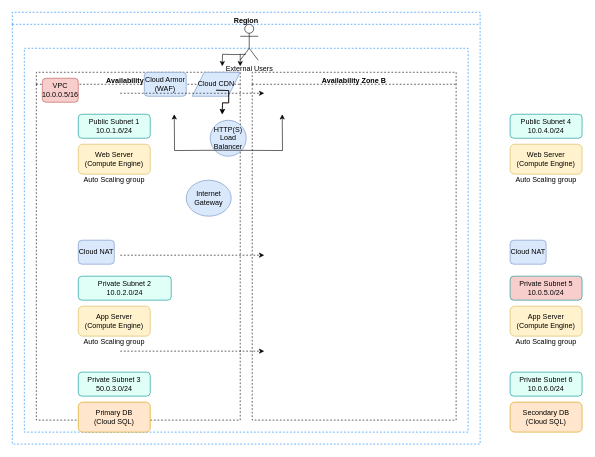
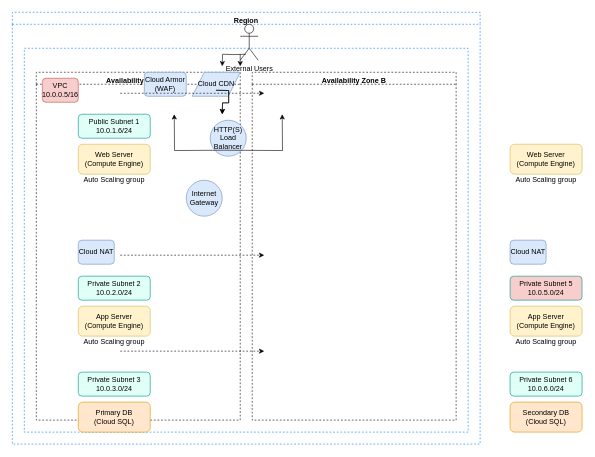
- <mxCell id="20" value="Public Subnet 4&lt;br&gt;10.0.4.0/24" style="rounded=1;whiteSpace=wrap;html=1;fillColor=#e0fff7;strokeColor=#008f8f;" vertex="1" parent="5"><mxGeometry x="430" y="70" width="120" height="40" as="geometry" /></mxCell>
- <mxCell id="13" value="Internet Gateway" style="ellipse;whiteSpace=wrap;html=1;aspect=fixed;fillColor=#dae8fc;strokeColor=#6c8ebf;" vertex="1" parent="4"><mxGeometry x="250" y="180" width="75" height="60" as="geometry" /></mxCell>
+ <mxCell id="13" value="Internet Gateway" style="ellipse;whiteSpace=wrap;html=1;aspect=fixed;fillColor=#dae8fc;strokeColor=#6c8ebf;" vertex="1" parent="4"><mxGeometry x="250" y="180" width="60" height="60" as="geometry" /></mxCell>
- <mxCell id="16" value="Private Subnet 2&lt;br&gt;10.0.2.0/24" style="rounded=1;whiteSpace=wrap;html=1;fillColor=#e0fff7;strokeColor=#008f8f;" vertex="1" parent="4"><mxGeometry x="70" y="340" width="155" height="40" as="geometry" /></mxCell>
+ <mxCell id="16" value="Private Subnet 2&lt;br&gt;10.0.2.0/24" style="rounded=1;whiteSpace=wrap;html=1;fillColor=#e0fff7;strokeColor=#008f8f;" vertex="1" parent="4"><mxGeometry x="70" y="340" width="120" height="40" as="geometry" /></mxCell>
- <mxCell id="18" value="Private Subnet 3&lt;br&gt;50.0.3.0/24" style="rounded=1;whiteSpace=wrap;html=1;fillColor=#e0fff7;strokeColor=#008f8f;" vertex="1" parent="4"><mxGeometry x="70" y="500" width="120" height="40" as="geometry" /></mxCell>
+ <mxCell id="18" value="Private Subnet 3&lt;br&gt;10.0.3.0/24" style="rounded=1;whiteSpace=wrap;html=1;fillColor=#e0fff7;strokeColor=#008f8f;" vertex="1" parent="4"><mxGeometry x="70" y="500" width="120" height="40" as="geometry" /></mxCell>
